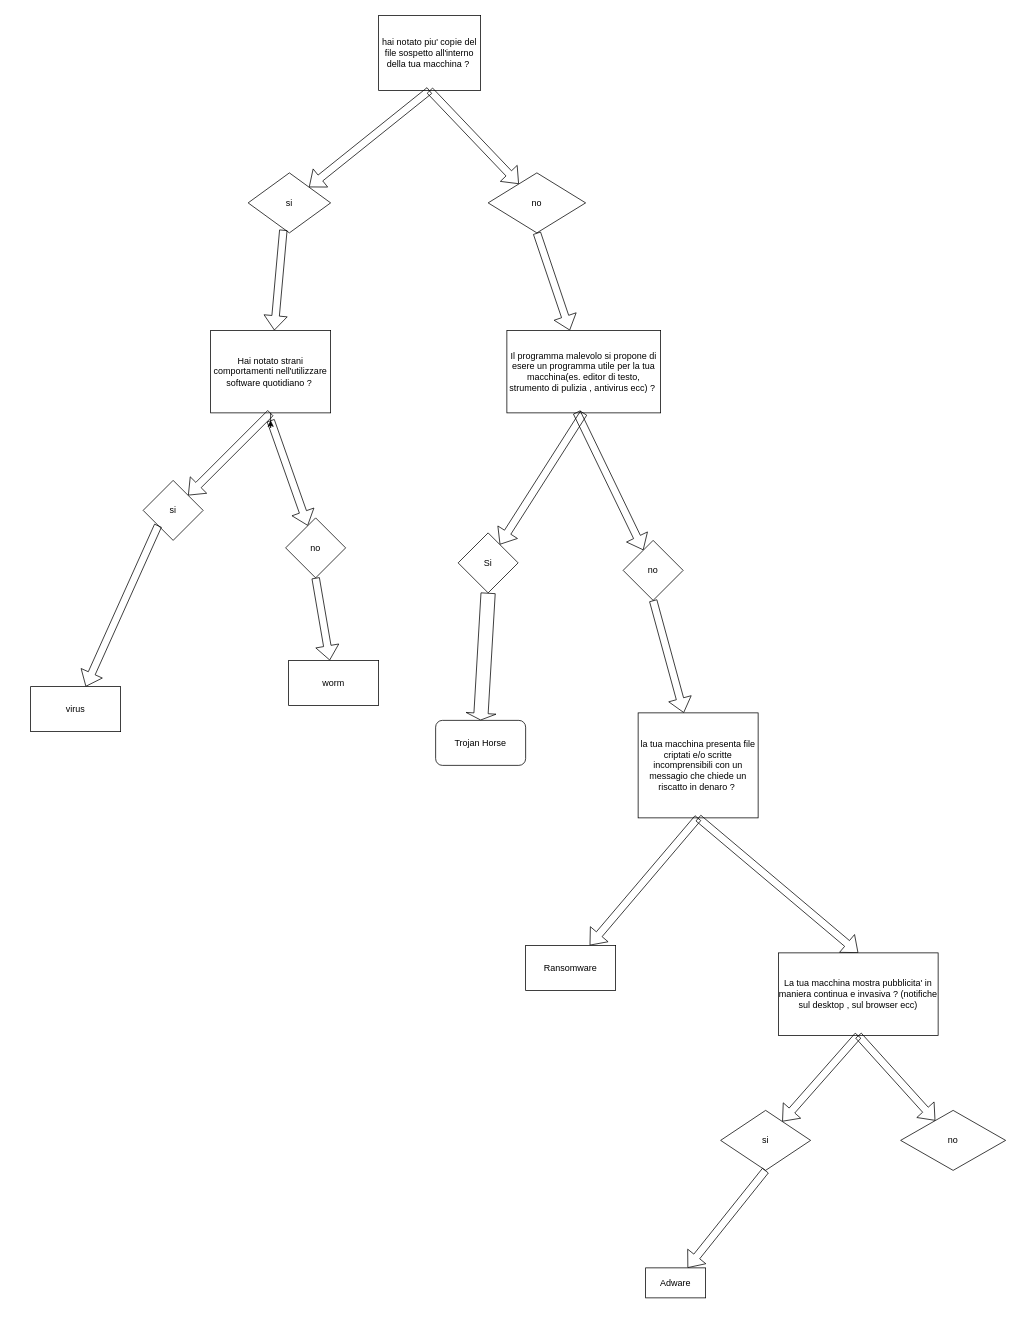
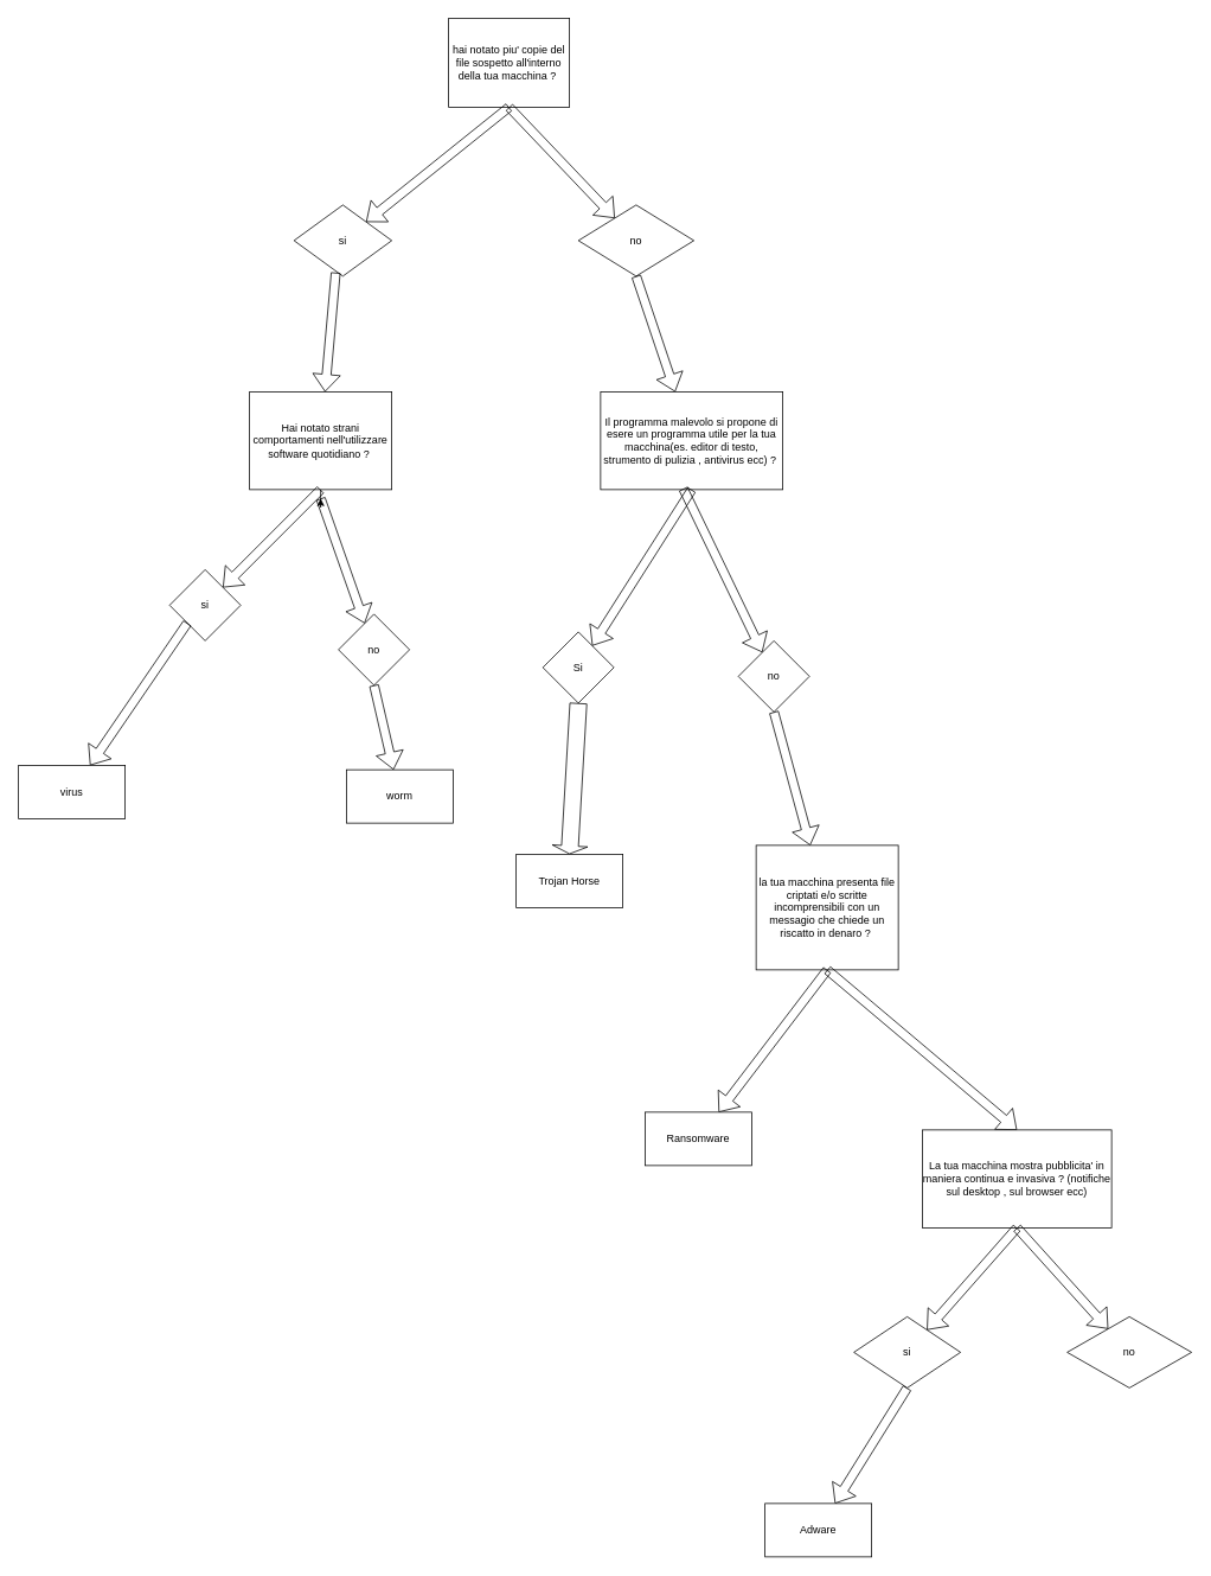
- <mxCell id="15" value="worm" style="rounded=0;whiteSpace=wrap;html=1;" parent="1" vertex="1"><mxGeometry x="384" y="880" width="120" height="60" as="geometry" /></mxCell>
+ <mxCell id="15" value="worm" style="rounded=0;whiteSpace=wrap;html=1;" parent="1" vertex="1"><mxGeometry x="389" y="865" width="120" height="60" as="geometry" /></mxCell>
- <mxCell id="17" value="virus" style="rounded=0;whiteSpace=wrap;html=1;" parent="1" vertex="1"><mxGeometry x="40" y="915" width="120" height="60" as="geometry" /></mxCell>
+ <mxCell id="17" value="virus" style="rounded=0;whiteSpace=wrap;html=1;" parent="1" vertex="1"><mxGeometry x="20" y="860" width="120" height="60" as="geometry" /></mxCell>
- <mxCell id="25" value="Trojan Horse" style="whiteSpace=wrap;html=1;rounded=1;" parent="1" vertex="1"><mxGeometry x="580" y="960" width="120" height="60" as="geometry" /></mxCell>
+ <mxCell id="25" value="Trojan Horse" style="rounded=0;whiteSpace=wrap;html=1;" parent="1" vertex="1"><mxGeometry x="580" y="960" width="120" height="60" as="geometry" /></mxCell>
- <mxCell id="29" value="Ransomware" style="rounded=0;whiteSpace=wrap;html=1;" parent="1" vertex="1"><mxGeometry x="700" y="1260" width="120" height="60" as="geometry" /></mxCell>
+ <mxCell id="29" value="Ransomware" style="rounded=0;whiteSpace=wrap;html=1;" parent="1" vertex="1"><mxGeometry x="725" y="1250" width="120" height="60" as="geometry" /></mxCell>
- <mxCell id="37" value="Adware" style="rounded=0;whiteSpace=wrap;html=1;" parent="1" vertex="1"><mxGeometry x="860" y="1690" width="80" height="40" as="geometry" /></mxCell>
+ <mxCell id="37" value="Adware" style="rounded=0;whiteSpace=wrap;html=1;" parent="1" vertex="1"><mxGeometry x="860" y="1690" width="120" height="60" as="geometry" /></mxCell>
